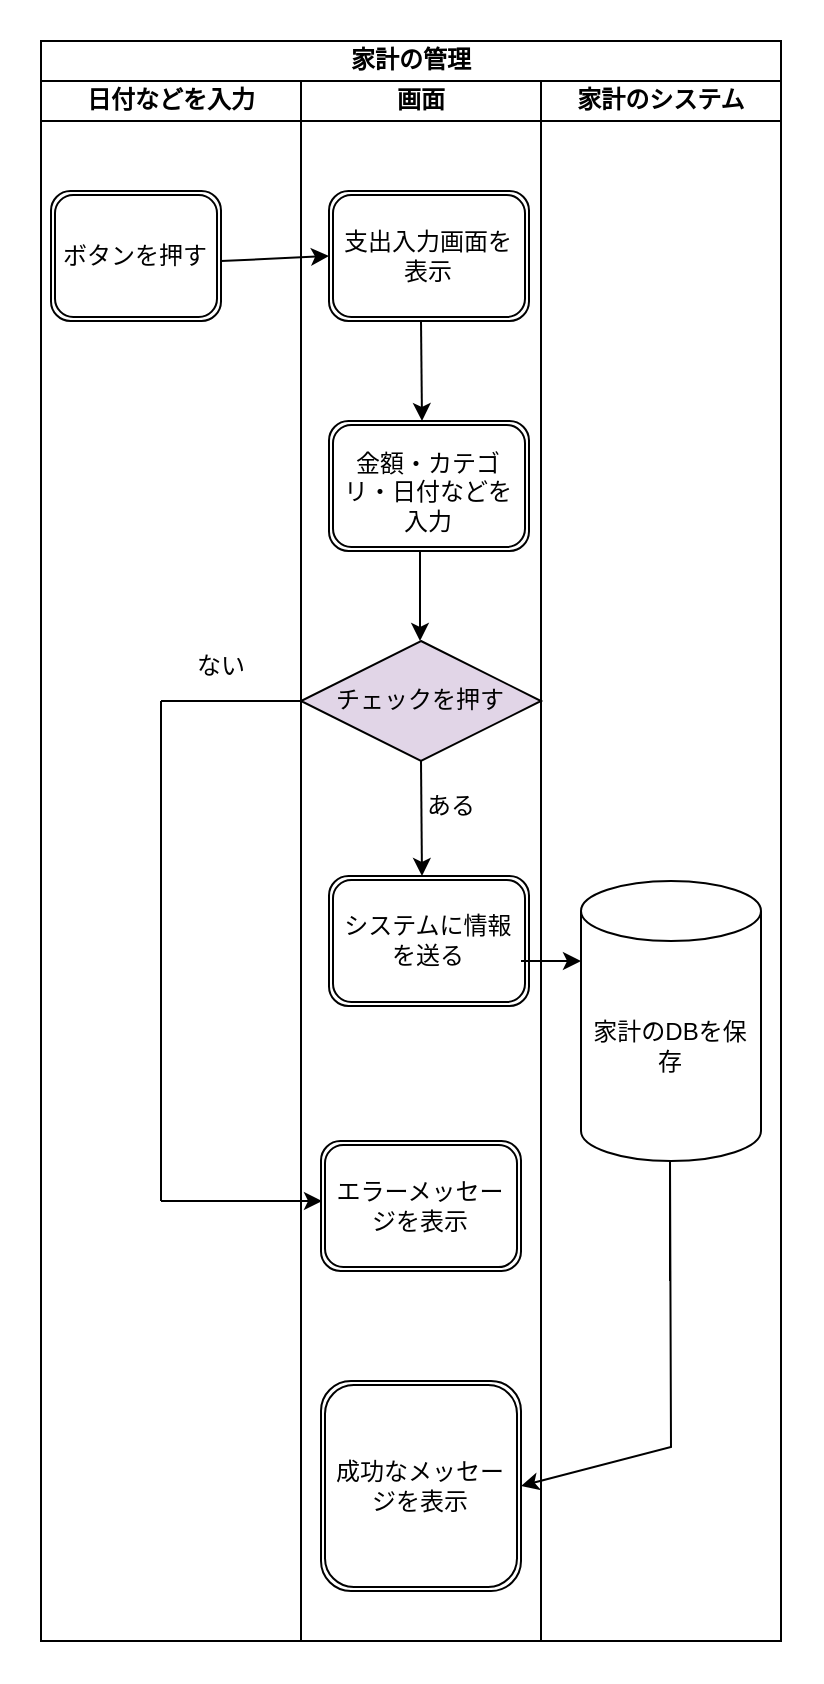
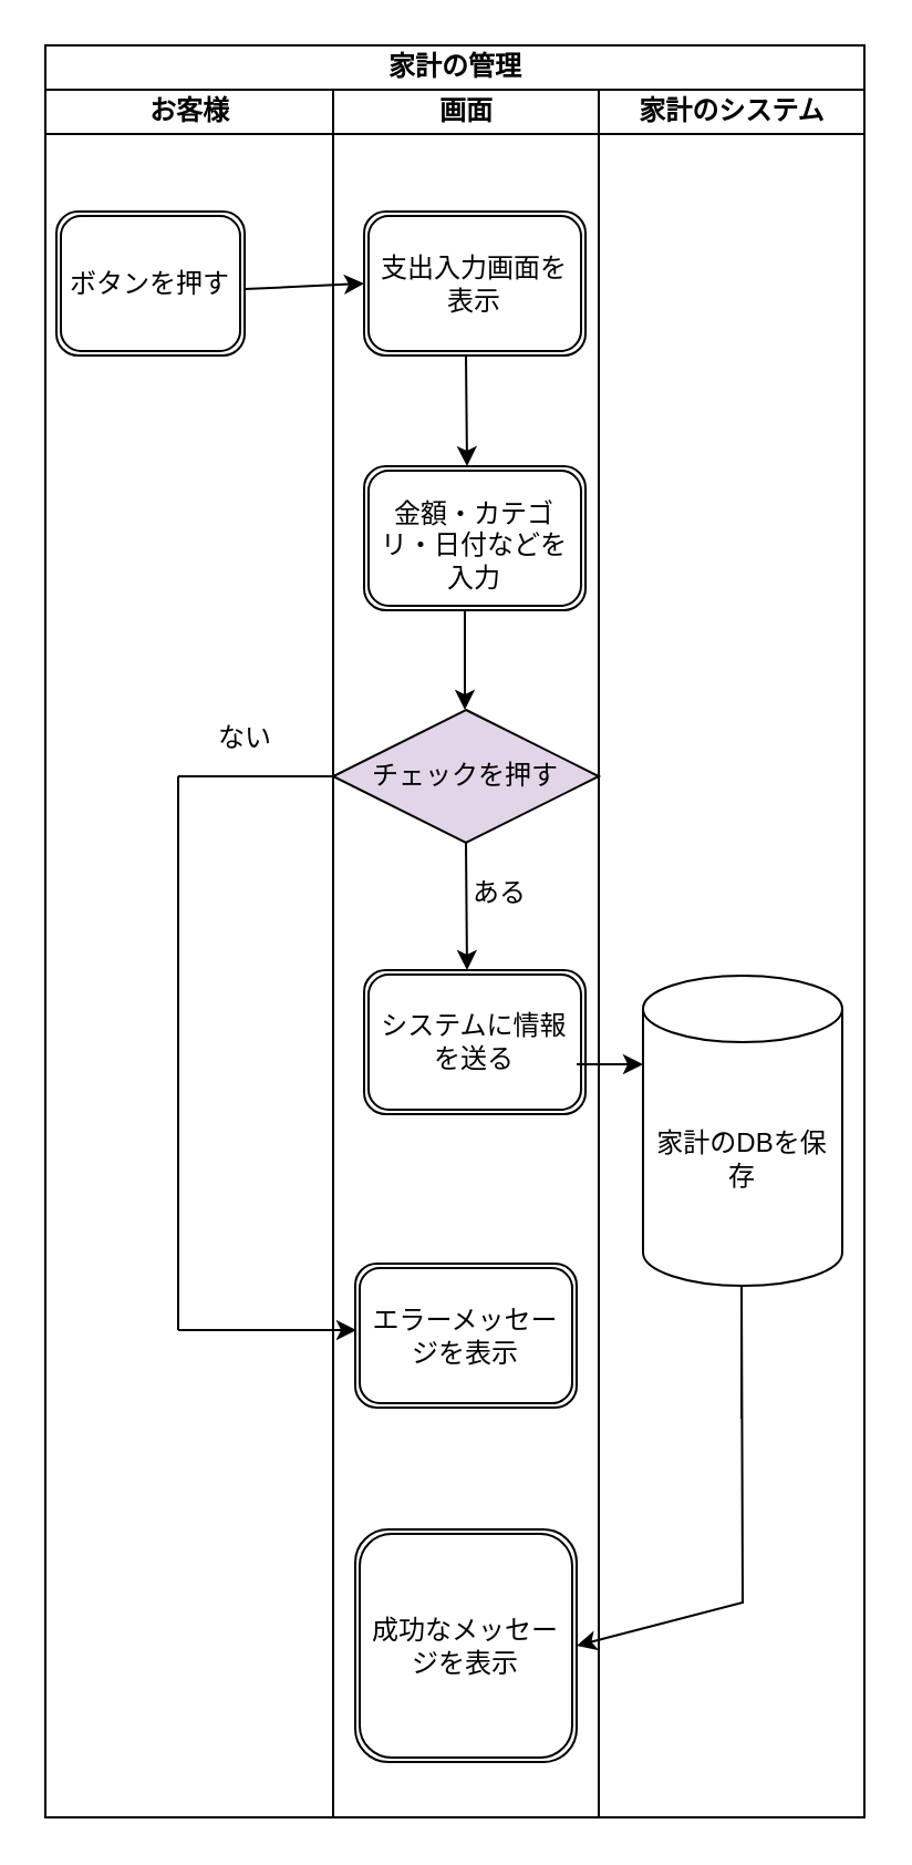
- <mxCell id="3" value="日付などを入力" style="swimlane;startSize=20;html=1;fontFamily=Times New Roman;" vertex="1" parent="2"><mxGeometry y="20" width="130" height="780" as="geometry" /></mxCell>
+ <mxCell id="3" value="お客様" style="swimlane;startSize=20;html=1;fontFamily=Times New Roman;" vertex="1" parent="2"><mxGeometry y="20" width="130" height="780" as="geometry" /></mxCell>
